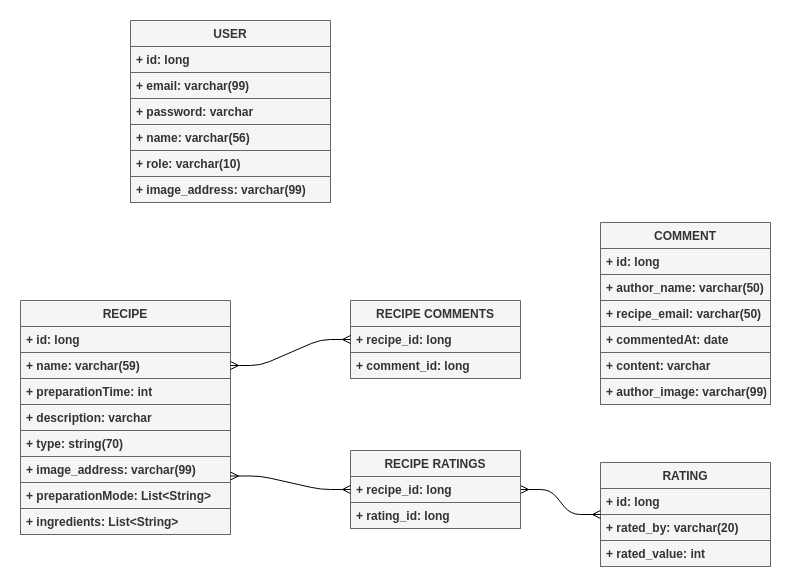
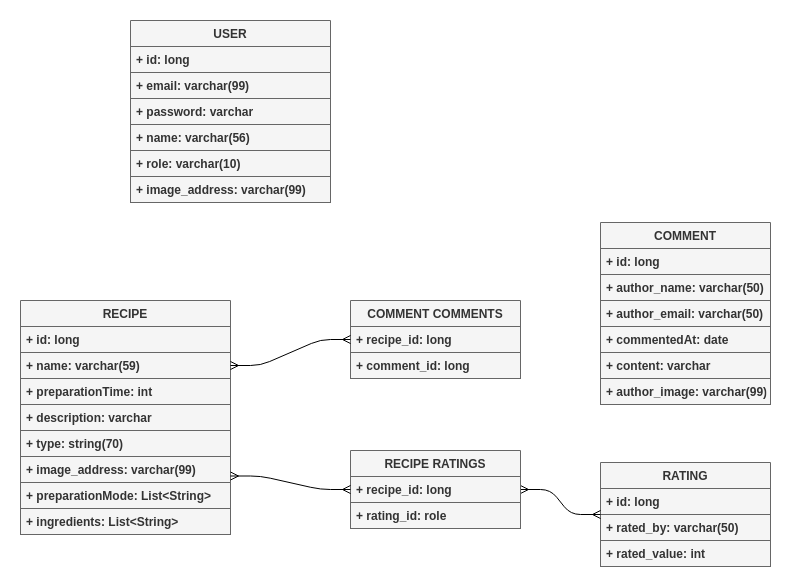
- <mxCell id="30" value="RECIPE COMMENTS" style="swimlane;fontStyle=1;childLayout=stackLayout;horizontal=1;startSize=26;fillColor=#f5f5f5;horizontalStack=0;resizeParent=1;resizeParentMax=0;resizeLast=0;collapsible=1;marginBottom=0;strokeColor=#666666;fontColor=#333333;verticalAlign=middle;" vertex="1" parent="1"><mxGeometry x="350" y="300" width="170" height="78" as="geometry" /></mxCell>
+ <mxCell id="30" value="COMMENT COMMENTS" style="swimlane;fontStyle=1;childLayout=stackLayout;horizontal=1;startSize=26;fillColor=#f5f5f5;horizontalStack=0;resizeParent=1;resizeParentMax=0;resizeLast=0;collapsible=1;marginBottom=0;strokeColor=#666666;fontColor=#333333;verticalAlign=middle;" vertex="1" parent="1"><mxGeometry x="350" y="300" width="170" height="78" as="geometry" /></mxCell>
- <mxCell id="21" value="+ recipe_email: varchar(50)" style="text;strokeColor=#666666;fillColor=#f5f5f5;align=left;verticalAlign=middle;spacingLeft=4;spacingRight=4;overflow=hidden;rotatable=0;points=[[0,0.5],[1,0.5]];portConstraint=eastwest;fontColor=#333333;fontStyle=1;" parent="18" vertex="1"><mxGeometry y="78" width="170" height="26" as="geometry" /></mxCell>
+ <mxCell id="21" value="+ author_email: varchar(50)" style="text;strokeColor=#666666;fillColor=#f5f5f5;align=left;verticalAlign=middle;spacingLeft=4;spacingRight=4;overflow=hidden;rotatable=0;points=[[0,0.5],[1,0.5]];portConstraint=eastwest;fontColor=#333333;fontStyle=1;" parent="18" vertex="1"><mxGeometry y="78" width="170" height="26" as="geometry" /></mxCell>
- <mxCell id="35" value="+ rating_id: long" style="text;strokeColor=#666666;fillColor=#f5f5f5;align=left;verticalAlign=middle;spacingLeft=4;spacingRight=4;overflow=hidden;rotatable=0;points=[[0,0.5],[1,0.5]];portConstraint=eastwest;fontColor=#333333;fontStyle=1;" vertex="1" parent="33"><mxGeometry y="52" width="170" height="26" as="geometry" /></mxCell>
+ <mxCell id="35" value="+ rating_id: role" style="text;strokeColor=#666666;fillColor=#f5f5f5;align=left;verticalAlign=middle;spacingLeft=4;spacingRight=4;overflow=hidden;rotatable=0;points=[[0,0.5],[1,0.5]];portConstraint=eastwest;fontColor=#333333;fontStyle=1;" vertex="1" parent="33"><mxGeometry y="52" width="170" height="26" as="geometry" /></mxCell>
- <mxCell id="27" value="+ rated_by: varchar(20)" style="text;strokeColor=#666666;fillColor=#f5f5f5;align=left;verticalAlign=middle;spacingLeft=4;spacingRight=4;overflow=hidden;rotatable=0;points=[[0,0.5],[1,0.5]];portConstraint=eastwest;fontColor=#333333;fontStyle=1;" parent="25" vertex="1"><mxGeometry y="52" width="170" height="26" as="geometry" /></mxCell>
+ <mxCell id="27" value="+ rated_by: varchar(50)" style="text;strokeColor=#666666;fillColor=#f5f5f5;align=left;verticalAlign=middle;spacingLeft=4;spacingRight=4;overflow=hidden;rotatable=0;points=[[0,0.5],[1,0.5]];portConstraint=eastwest;fontColor=#333333;fontStyle=1;" parent="25" vertex="1"><mxGeometry y="52" width="170" height="26" as="geometry" /></mxCell>
